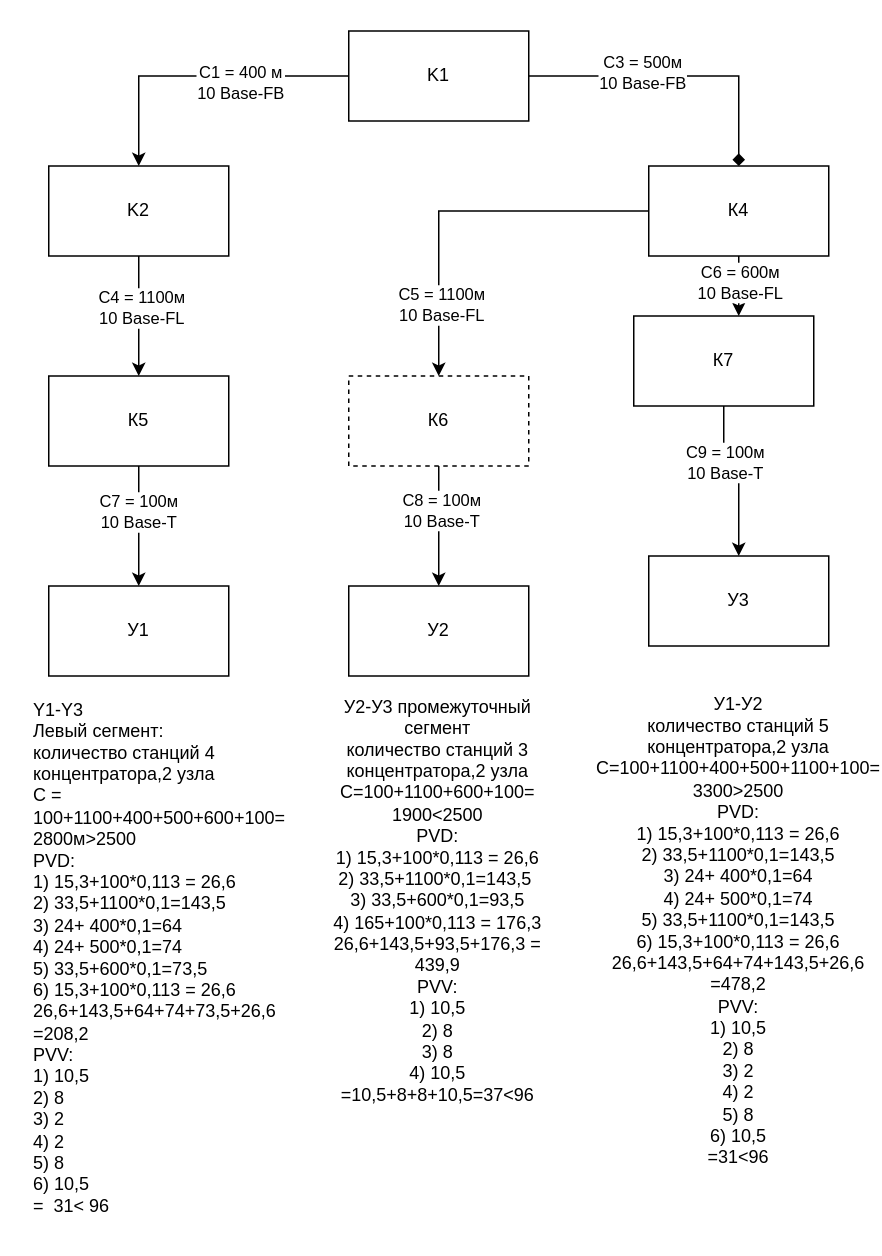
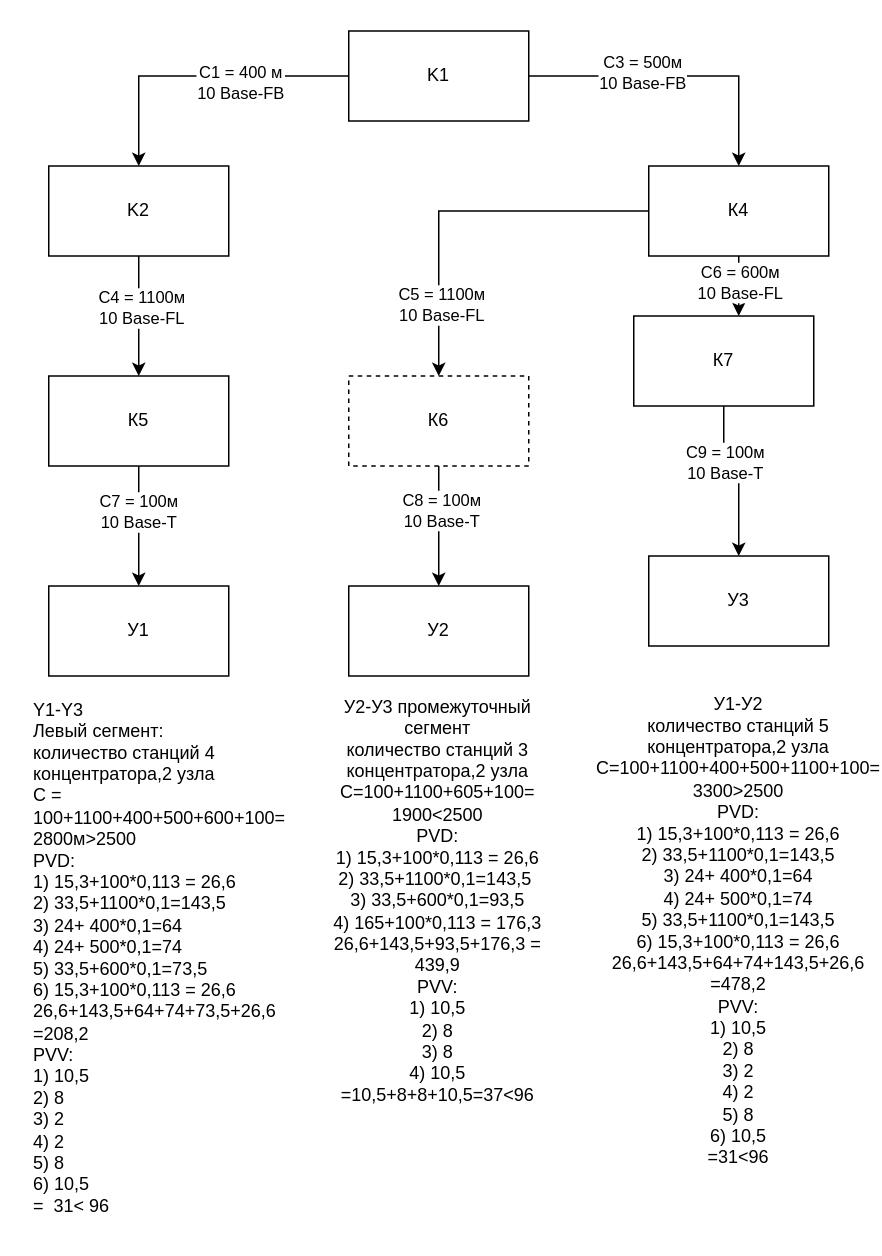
- <mxCell id="4" value="" style="edgeStyle=orthogonalEdgeStyle;rounded=0;orthogonalLoop=1;jettySize=auto;html=1;endArrow=diamond;" parent="1" source="6" target="14" edge="1"><mxGeometry relative="1" as="geometry" /></mxCell>
+ <mxCell id="4" value="" style="edgeStyle=orthogonalEdgeStyle;rounded=0;orthogonalLoop=1;jettySize=auto;html=1;" parent="1" source="6" target="14" edge="1"><mxGeometry relative="1" as="geometry" /></mxCell>
- <mxCell id="28" value="У2-У3 промежуточный сегмент&lt;br&gt;количество станций 3 концентратора,2 узла&lt;br&gt;С=100+1100+600+100= 1900&amp;lt;2500&lt;br&gt;PVD:&lt;br&gt;1) 15,3+100*0,113 = 26,6&lt;br&gt;2) 33,5+1100*0,1=143,5&amp;nbsp;&lt;br&gt;3) 33,5+600*0,1=93,5&lt;br&gt;4)&amp;nbsp;165+100*0,113 = 176,3&lt;br&gt;26,6+143,5+93,5+176,3 = 439,9&lt;br&gt;&lt;span style=&quot;background-color: initial;&quot;&gt;PVV:&lt;br&gt;1) 10,5&lt;br&gt;2) 8&lt;br&gt;3) 8&lt;br&gt;4) 10,5&lt;br&gt;=10,5+8+8+10,5=37&amp;lt;96&lt;br&gt;&lt;/span&gt;" style="text;html=1;strokeColor=none;fillColor=none;align=center;verticalAlign=middle;whiteSpace=wrap;rounded=0;" parent="1" vertex="1"><mxGeometry x="211" y="460" width="161" height="280" as="geometry" /></mxCell>
+ <mxCell id="28" value="У2-У3 промежуточный сегмент&lt;br&gt;количество станций 3 концентратора,2 узла&lt;br&gt;С=100+1100+605+100= 1900&amp;lt;2500&lt;br&gt;PVD:&lt;br&gt;1) 15,3+100*0,113 = 26,6&lt;br&gt;2) 33,5+1100*0,1=143,5&amp;nbsp;&lt;br&gt;3) 33,5+600*0,1=93,5&lt;br&gt;4)&amp;nbsp;165+100*0,113 = 176,3&lt;br&gt;26,6+143,5+93,5+176,3 = 439,9&lt;br&gt;&lt;span style=&quot;background-color: initial;&quot;&gt;PVV:&lt;br&gt;1) 10,5&lt;br&gt;2) 8&lt;br&gt;3) 8&lt;br&gt;4) 10,5&lt;br&gt;=10,5+8+8+10,5=37&amp;lt;96&lt;br&gt;&lt;/span&gt;" style="text;html=1;strokeColor=none;fillColor=none;align=center;verticalAlign=middle;whiteSpace=wrap;rounded=0;" parent="1" vertex="1"><mxGeometry x="211" y="460" width="161" height="280" as="geometry" /></mxCell>
